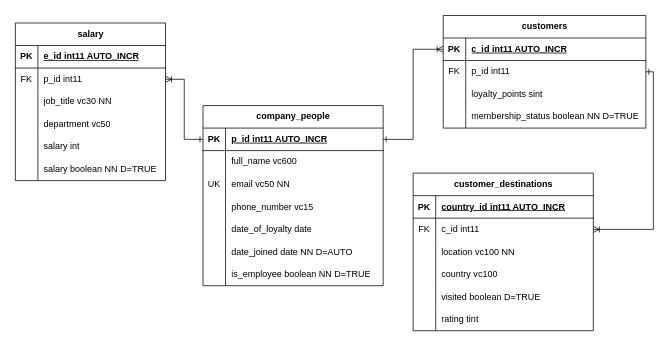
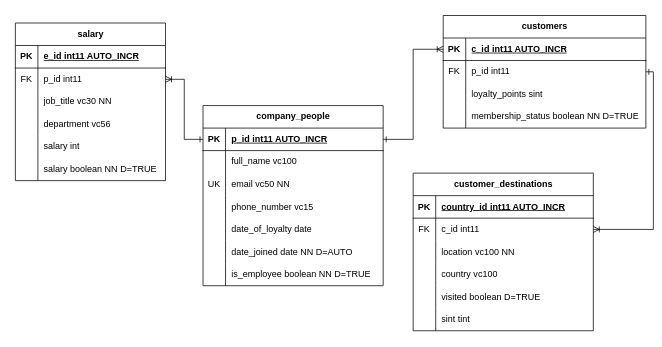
- <mxCell id="55" value="department vc50" style="shape=partialRectangle;connectable=0;fillColor=none;top=0;left=0;bottom=0;right=0;align=left;spacingLeft=6;overflow=hidden;whiteSpace=wrap;html=1;" vertex="1" parent="53"><mxGeometry x="30" width="170" height="30" as="geometry"><mxRectangle width="170" height="30" as="alternateBounds" /></mxGeometry></mxCell>
+ <mxCell id="55" value="department vc56" style="shape=partialRectangle;connectable=0;fillColor=none;top=0;left=0;bottom=0;right=0;align=left;spacingLeft=6;overflow=hidden;whiteSpace=wrap;html=1;" vertex="1" parent="53"><mxGeometry x="30" width="170" height="30" as="geometry"><mxRectangle width="170" height="30" as="alternateBounds" /></mxGeometry></mxCell>
- <mxCell id="27" value="full_name vc600&amp;nbsp;" style="shape=partialRectangle;connectable=0;fillColor=none;top=0;left=0;bottom=0;right=0;align=left;spacingLeft=6;overflow=hidden;whiteSpace=wrap;html=1;" vertex="1" parent="25"><mxGeometry x="30" width="210" height="30" as="geometry"><mxRectangle width="210" height="30" as="alternateBounds" /></mxGeometry></mxCell>
+ <mxCell id="27" value="full_name vc100&amp;nbsp;" style="shape=partialRectangle;connectable=0;fillColor=none;top=0;left=0;bottom=0;right=0;align=left;spacingLeft=6;overflow=hidden;whiteSpace=wrap;html=1;" vertex="1" parent="25"><mxGeometry x="30" width="210" height="30" as="geometry"><mxRectangle width="210" height="30" as="alternateBounds" /></mxGeometry></mxCell>
- <mxCell id="20" value="rating tint&amp;nbsp;" style="shape=partialRectangle;connectable=0;fillColor=none;top=0;left=0;bottom=0;right=0;align=left;spacingLeft=6;overflow=hidden;whiteSpace=wrap;html=1;" vertex="1" parent="18"><mxGeometry x="30" width="210" height="30" as="geometry"><mxRectangle width="210" height="30" as="alternateBounds" /></mxGeometry></mxCell>
+ <mxCell id="20" value="sint tint&amp;nbsp;" style="shape=partialRectangle;connectable=0;fillColor=none;top=0;left=0;bottom=0;right=0;align=left;spacingLeft=6;overflow=hidden;whiteSpace=wrap;html=1;" vertex="1" parent="18"><mxGeometry x="30" width="210" height="30" as="geometry"><mxRectangle width="210" height="30" as="alternateBounds" /></mxGeometry></mxCell>
